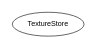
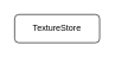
- <mxCell id="2" value="TextureStore" style="ellipse;whiteSpace=wrap;html=1;" parent="1" vertex="1"><mxGeometry x="20" y="20" width="120" height="40" as="geometry" /></mxCell>
+ <mxCell id="2" value="TextureStore" style="rounded=1;whiteSpace=wrap;html=1;" parent="1" vertex="1"><mxGeometry x="20" y="20" width="120" height="40" as="geometry" /></mxCell>
